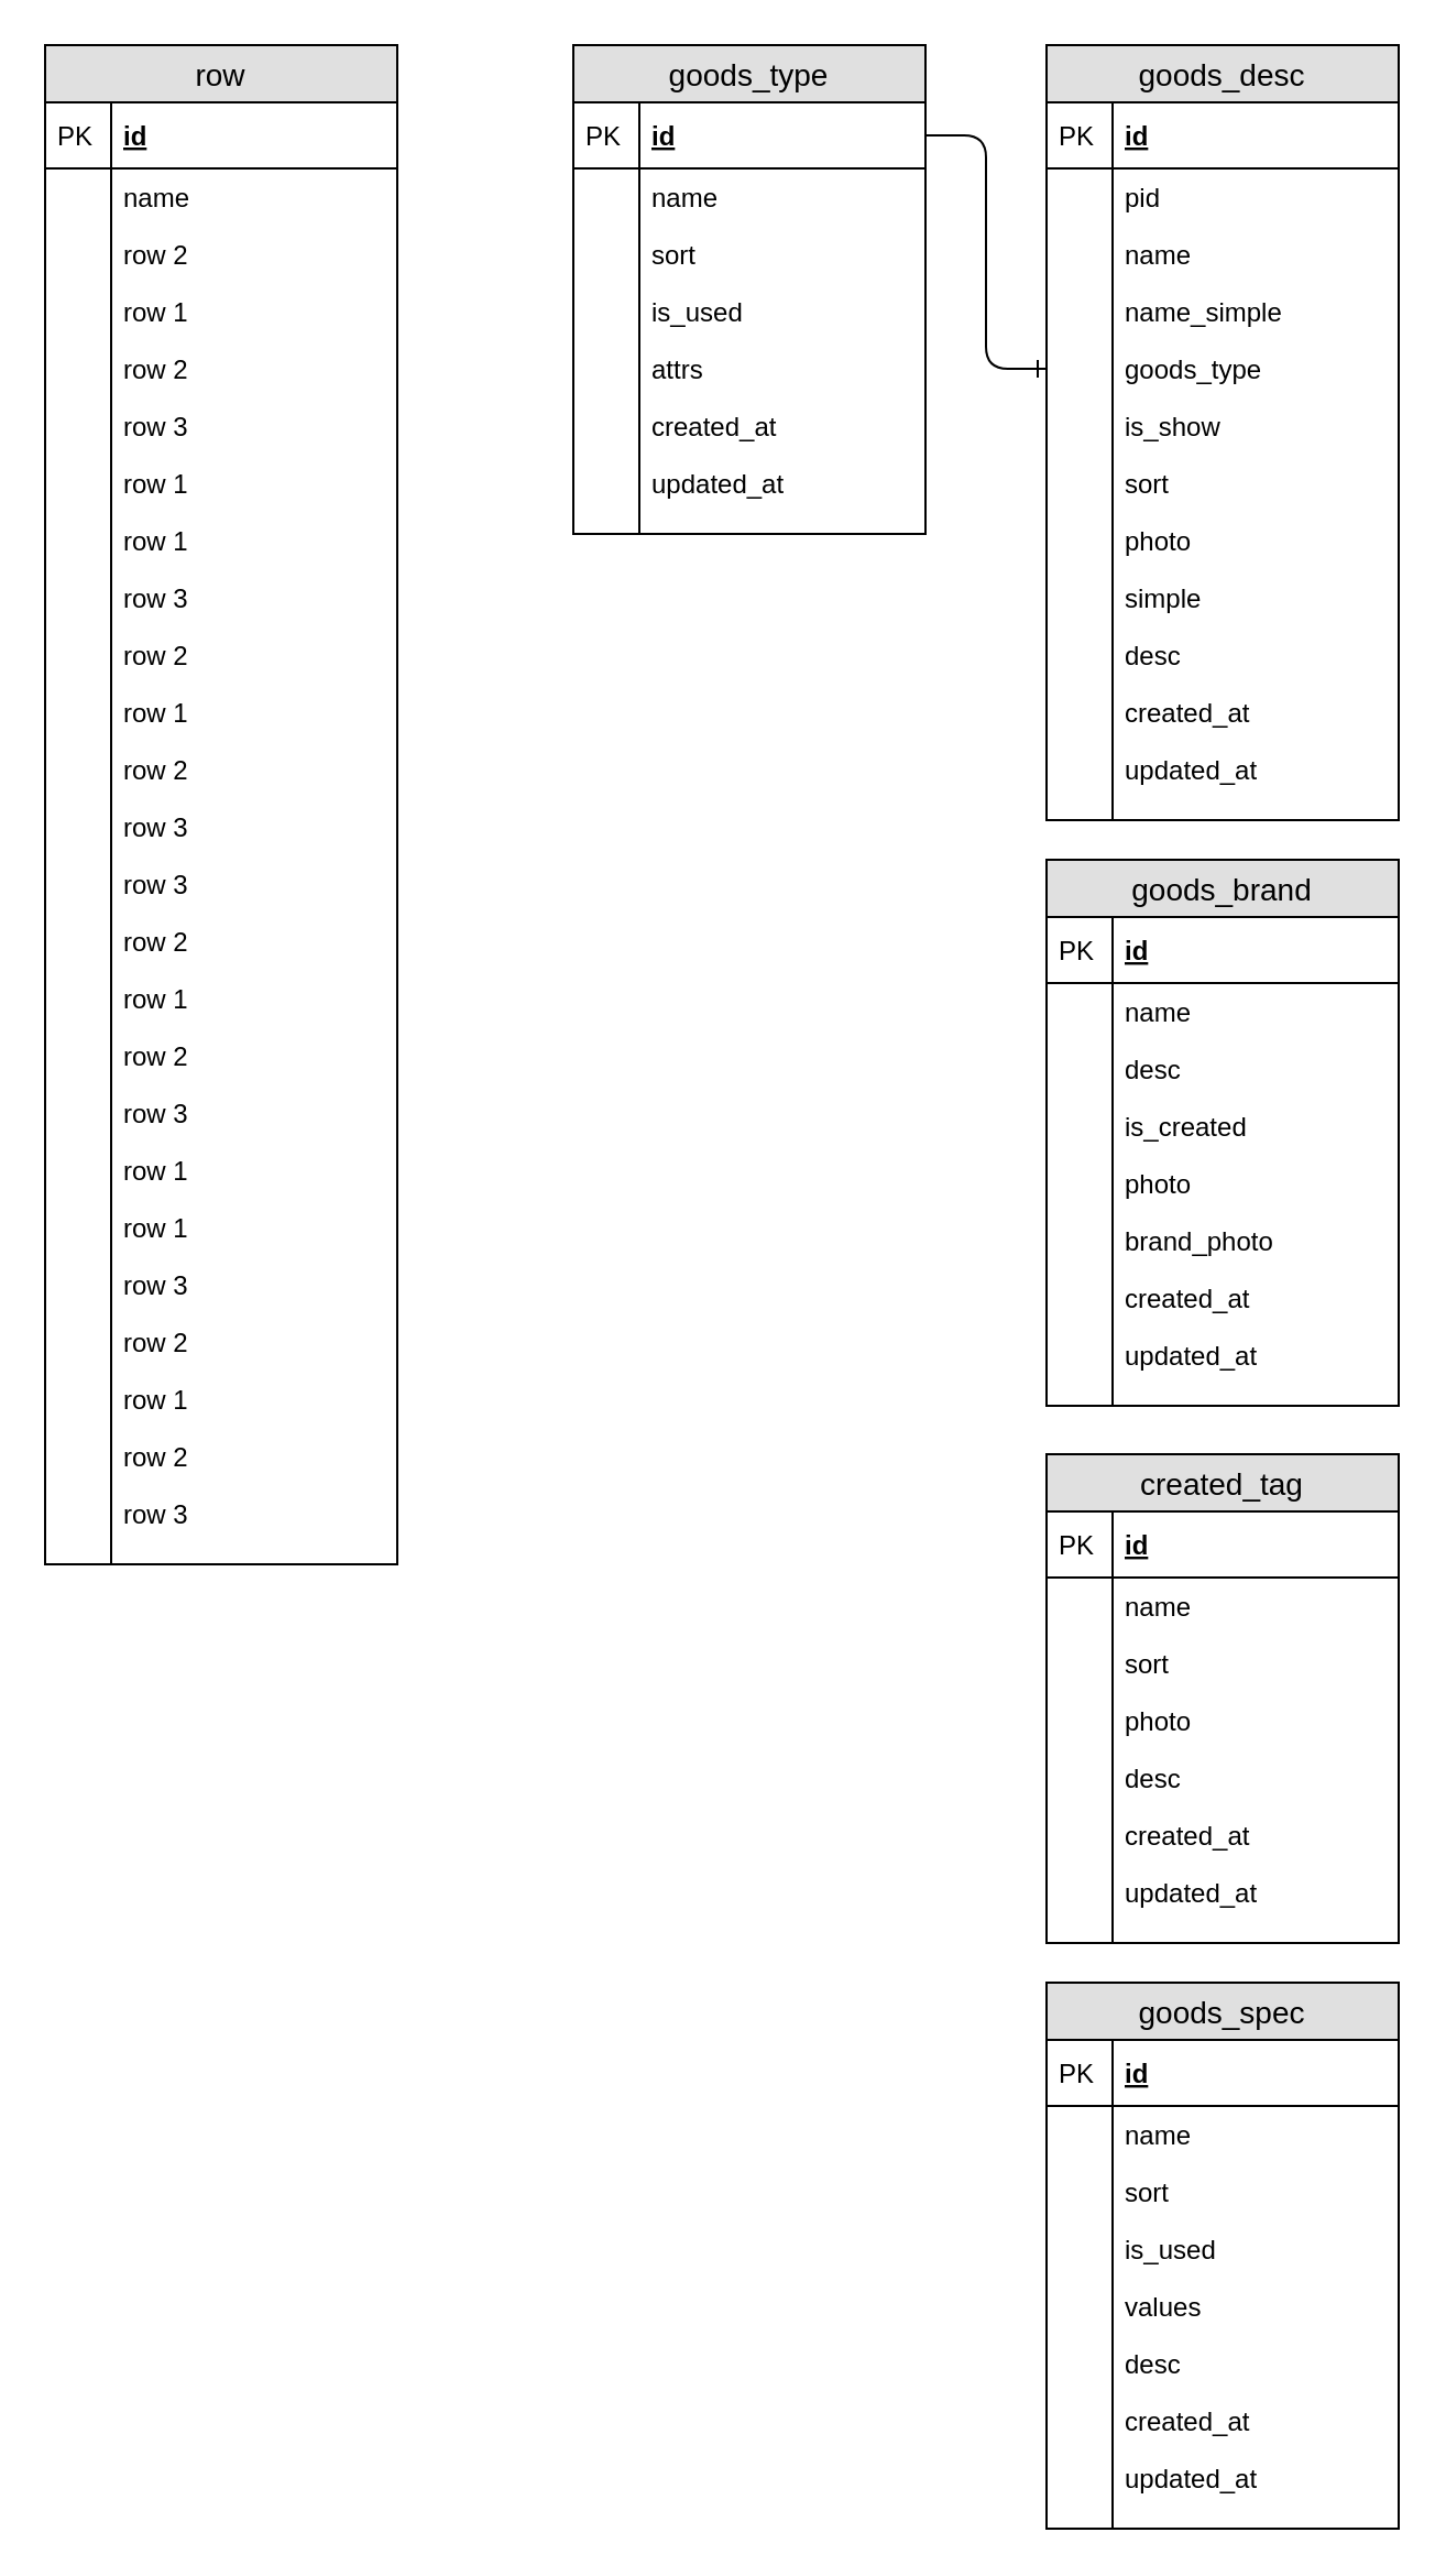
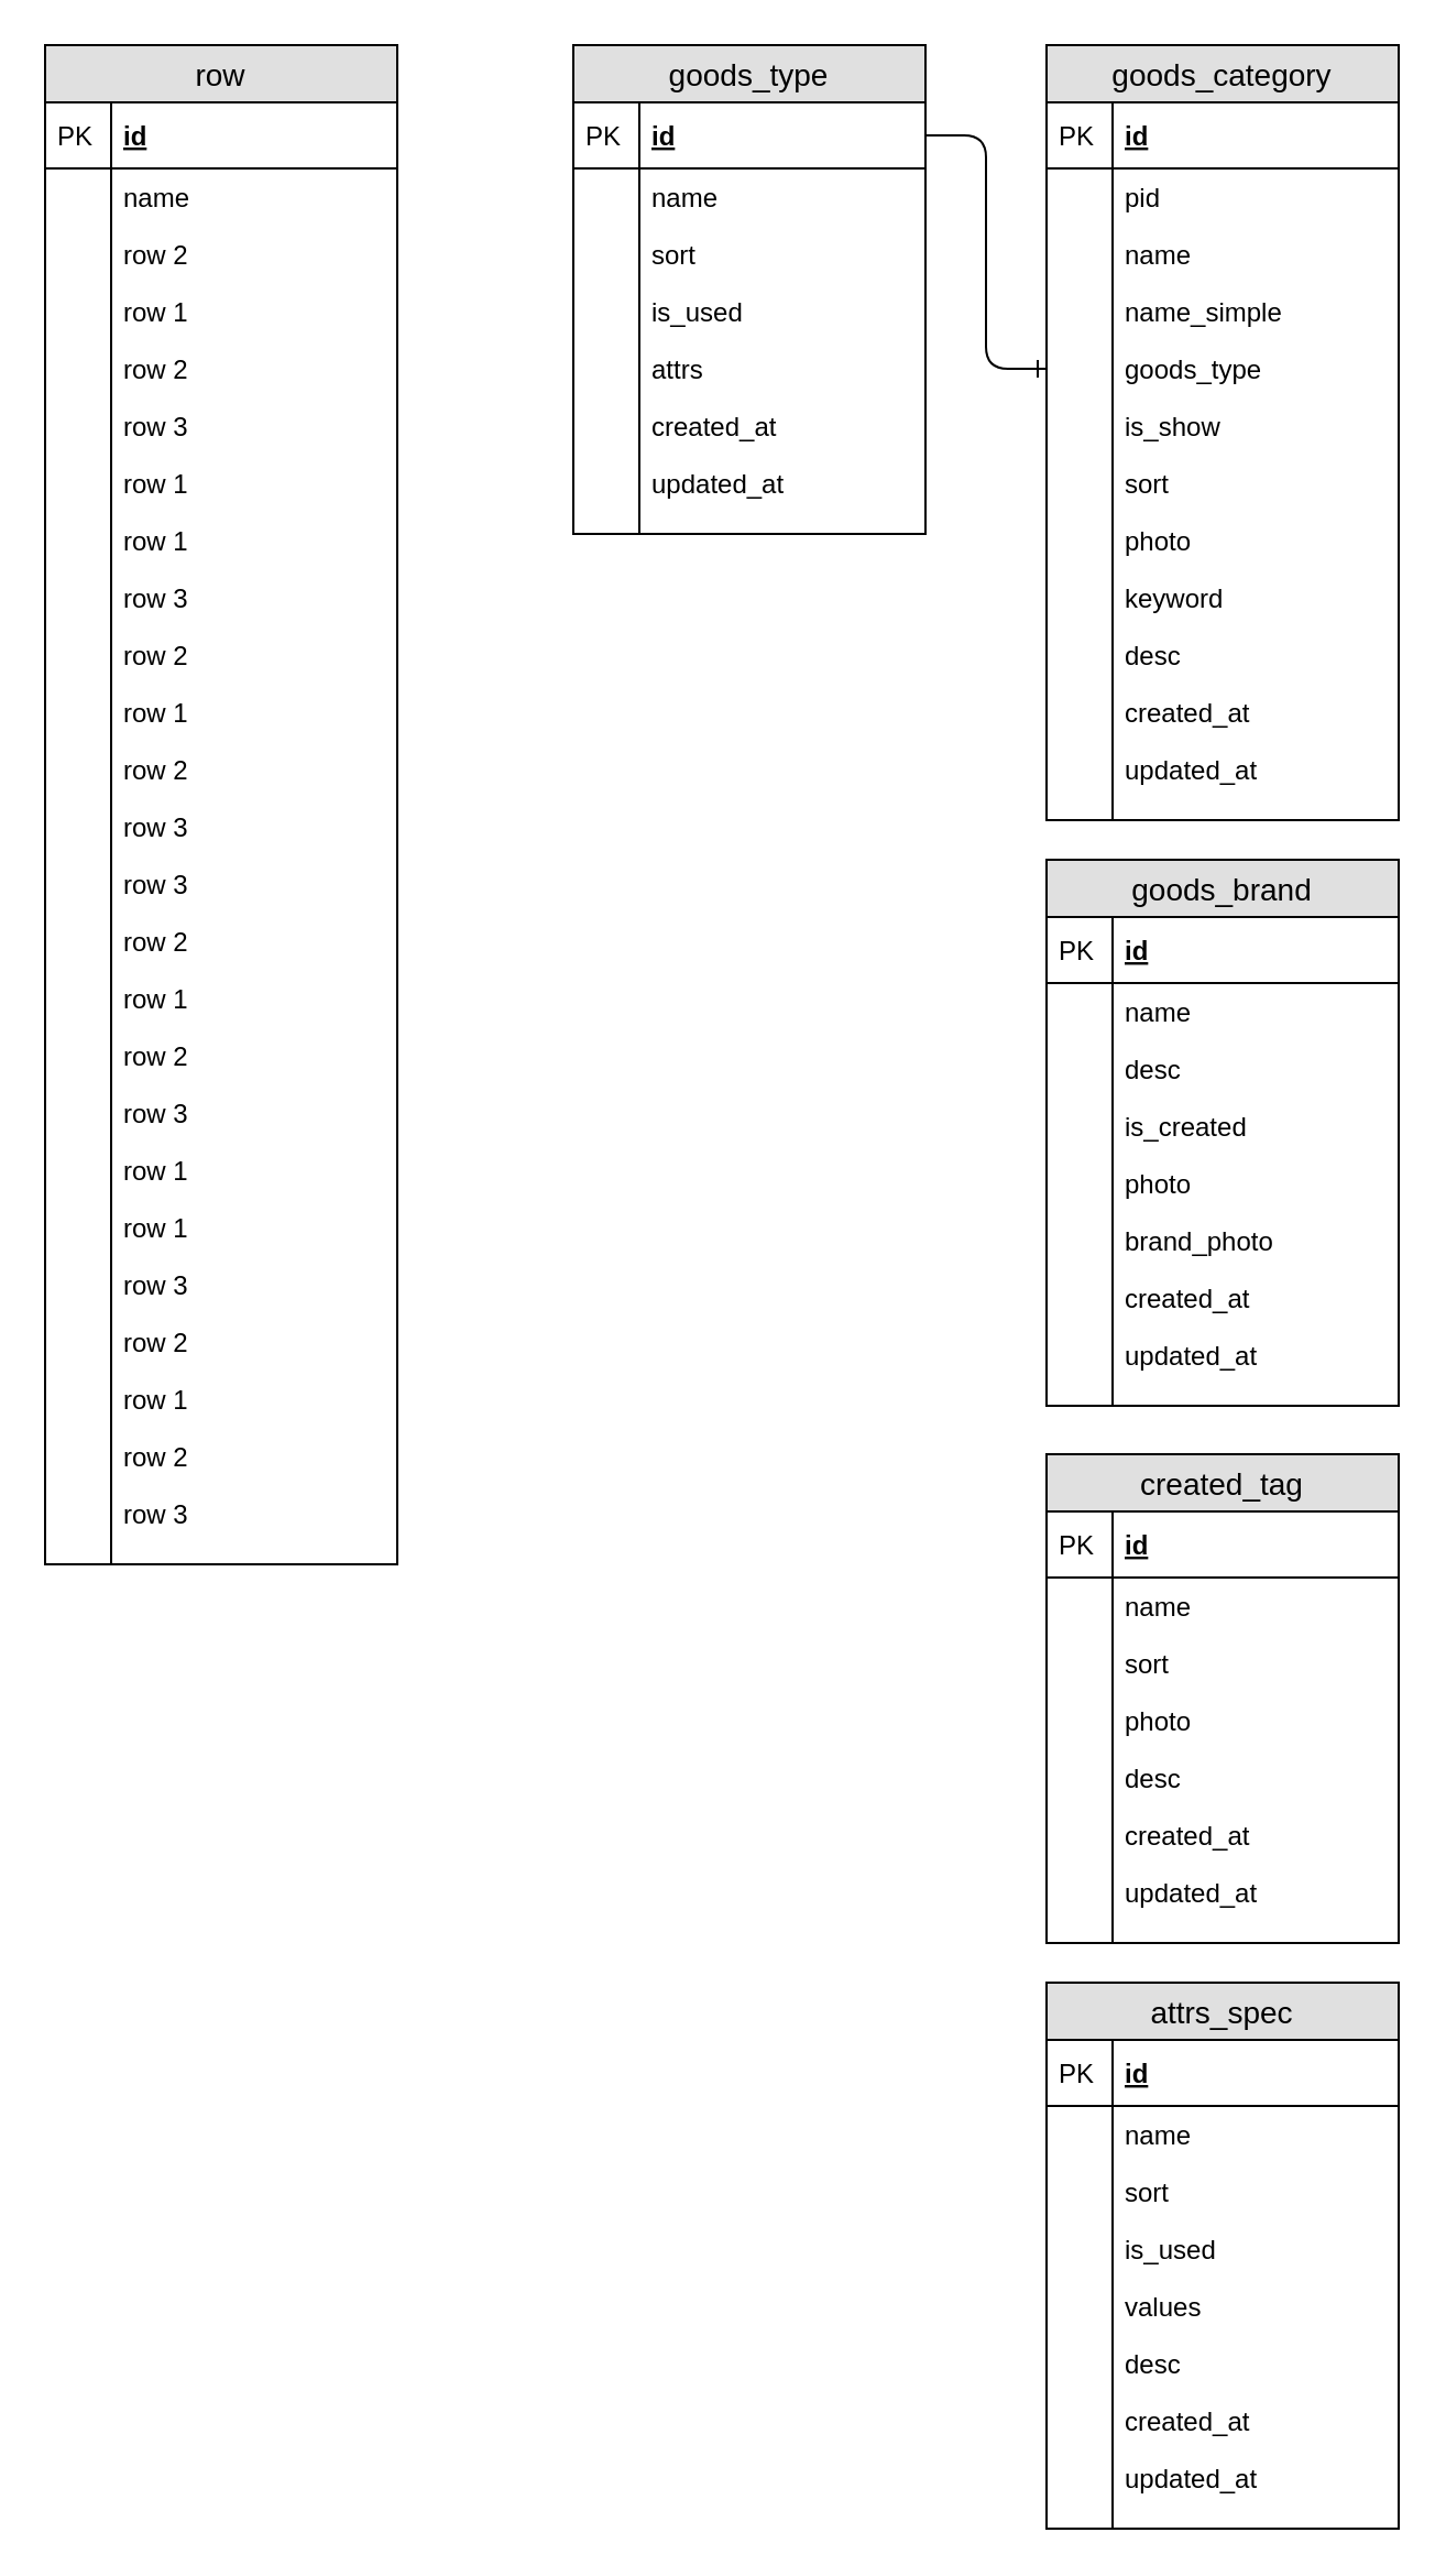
- <mxCell id="2" value="goods_desc" style="swimlane;fontStyle=0;childLayout=stackLayout;horizontal=1;startSize=26;fillColor=#e0e0e0;horizontalStack=0;resizeParent=1;resizeParentMax=0;resizeLast=0;collapsible=1;marginBottom=0;swimlaneFillColor=#ffffff;align=center;fontSize=14;" vertex="1" parent="1"><mxGeometry x="475" y="20" width="160" height="352" as="geometry" /></mxCell>
+ <mxCell id="2" value="goods_category" style="swimlane;fontStyle=0;childLayout=stackLayout;horizontal=1;startSize=26;fillColor=#e0e0e0;horizontalStack=0;resizeParent=1;resizeParentMax=0;resizeLast=0;collapsible=1;marginBottom=0;swimlaneFillColor=#ffffff;align=center;fontSize=14;" vertex="1" parent="1"><mxGeometry x="475" y="20" width="160" height="352" as="geometry" /></mxCell>
- <mxCell id="19" value="simple" style="shape=partialRectangle;top=0;left=0;right=0;bottom=0;align=left;verticalAlign=top;fillColor=none;spacingLeft=34;spacingRight=4;overflow=hidden;rotatable=0;points=[[0,0.5],[1,0.5]];portConstraint=eastwest;dropTarget=0;fontSize=12;" vertex="1" parent="2"><mxGeometry y="238" width="160" height="26" as="geometry" /></mxCell>
+ <mxCell id="19" value="keyword" style="shape=partialRectangle;top=0;left=0;right=0;bottom=0;align=left;verticalAlign=top;fillColor=none;spacingLeft=34;spacingRight=4;overflow=hidden;rotatable=0;points=[[0,0.5],[1,0.5]];portConstraint=eastwest;dropTarget=0;fontSize=12;" vertex="1" parent="2"><mxGeometry y="238" width="160" height="26" as="geometry" /></mxCell>
- <mxCell id="65" value="goods_spec" style="swimlane;fontStyle=0;childLayout=stackLayout;horizontal=1;startSize=26;fillColor=#e0e0e0;horizontalStack=0;resizeParent=1;resizeParentMax=0;resizeLast=0;collapsible=1;marginBottom=0;swimlaneFillColor=#ffffff;align=center;fontSize=14;" vertex="1" parent="1"><mxGeometry x="475" y="900" width="160" height="248" as="geometry" /></mxCell>
+ <mxCell id="65" value="attrs_spec" style="swimlane;fontStyle=0;childLayout=stackLayout;horizontal=1;startSize=26;fillColor=#e0e0e0;horizontalStack=0;resizeParent=1;resizeParentMax=0;resizeLast=0;collapsible=1;marginBottom=0;swimlaneFillColor=#ffffff;align=center;fontSize=14;" vertex="1" parent="1"><mxGeometry x="475" y="900" width="160" height="248" as="geometry" /></mxCell>
